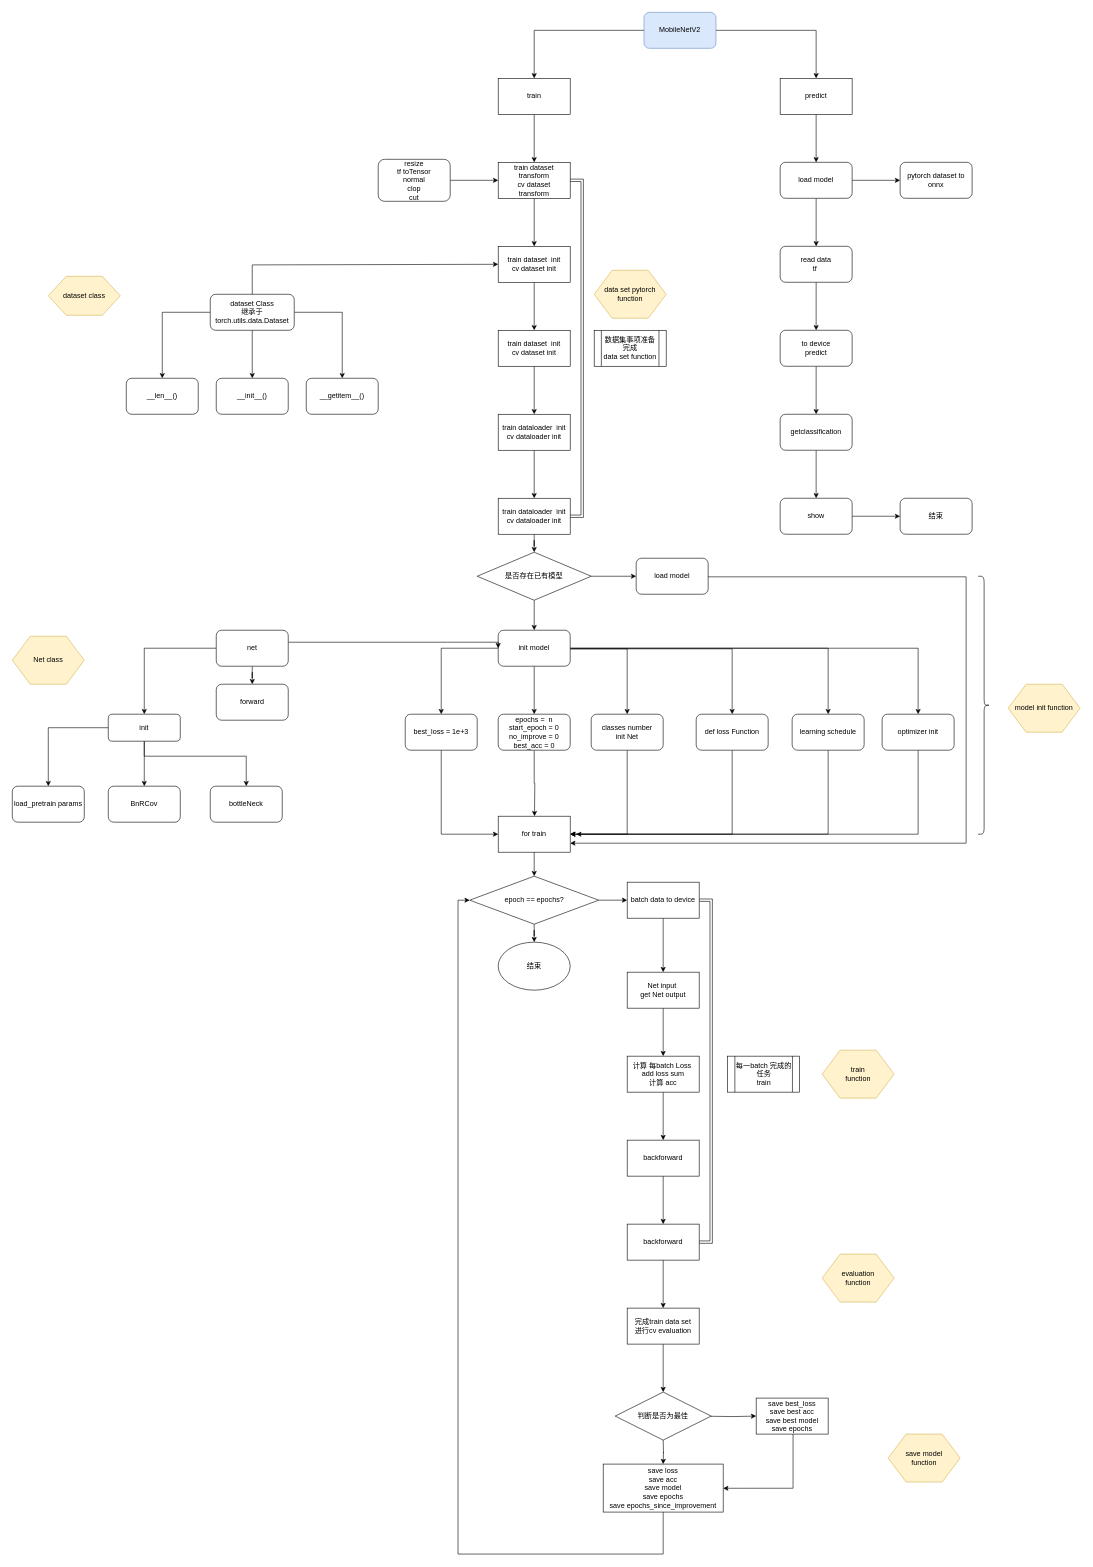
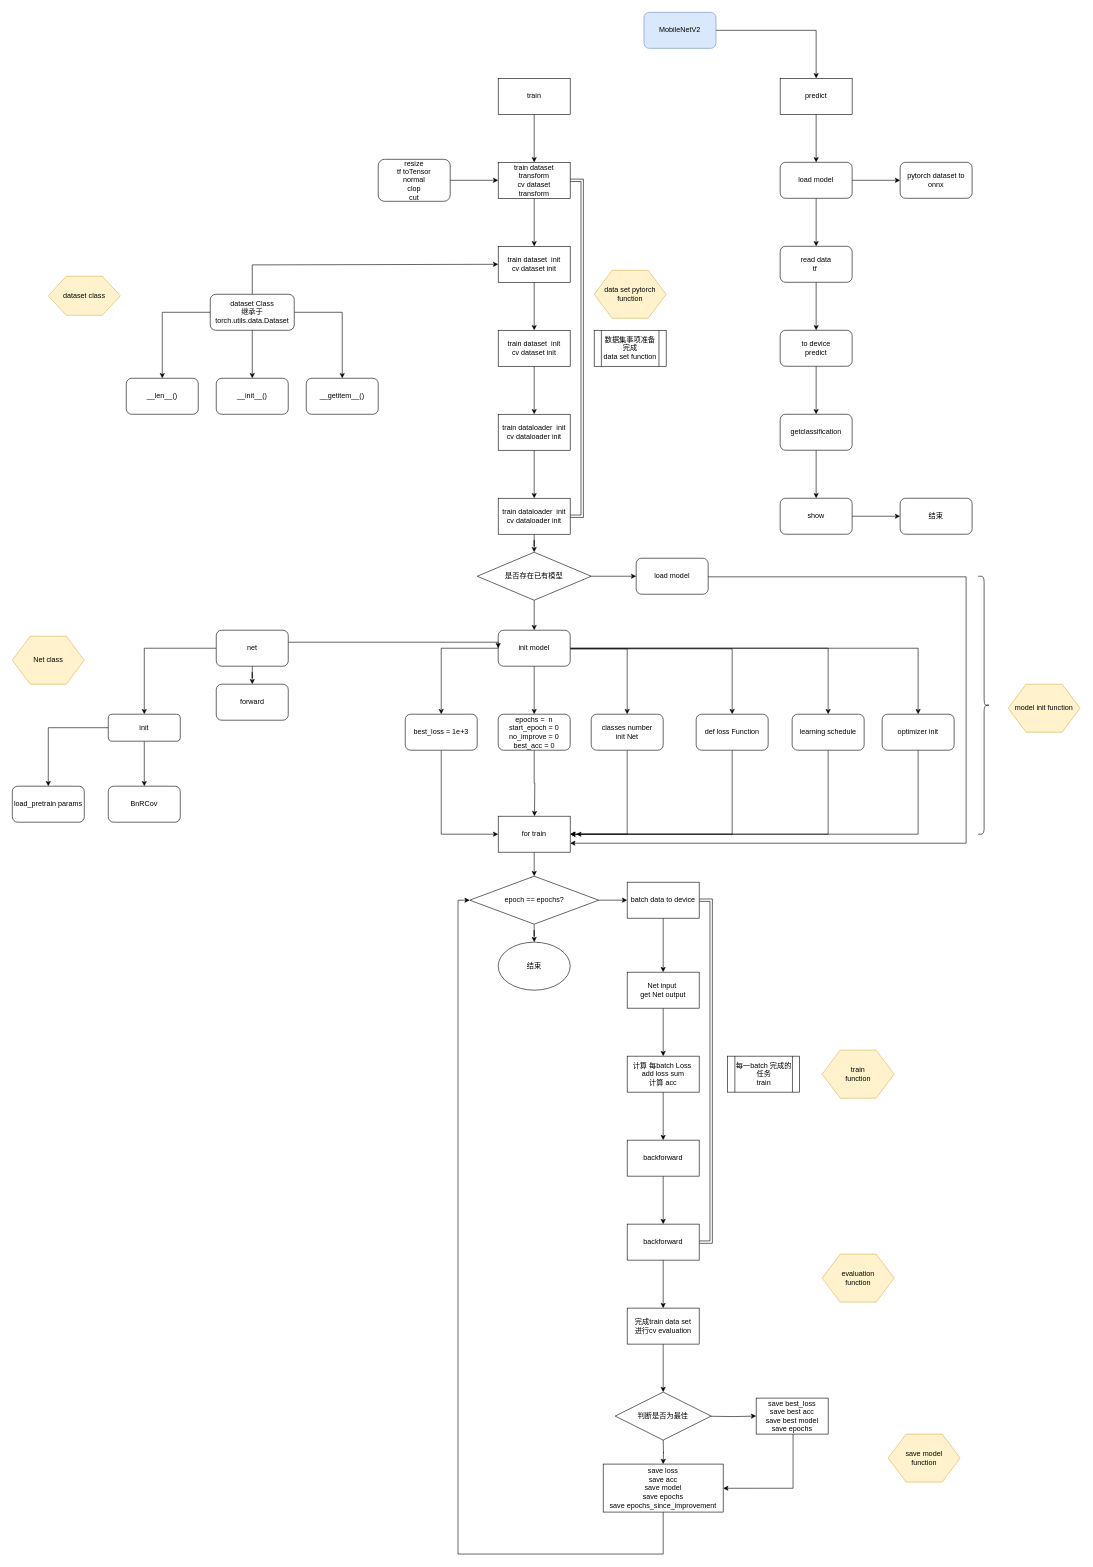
- <mxCell id="2" style="edgeStyle=orthogonalEdgeStyle;rounded=0;orthogonalLoop=1;jettySize=auto;html=1;entryX=0.5;entryY=0;entryDx=0;entryDy=0;" parent="1" source="4" target="6" edge="1"><mxGeometry relative="1" as="geometry"><mxPoint x="1133" y="110" as="targetPoint" /></mxGeometry></mxCell>
- <mxCell id="102" style="edgeStyle=orthogonalEdgeStyle;rounded=0;orthogonalLoop=1;jettySize=auto;html=1;entryX=0.5;entryY=0;entryDx=0;entryDy=0;" parent="1" source="103" target="106" edge="1"><mxGeometry relative="1" as="geometry"><Array as="points"><mxPoint x="240" y="1260" /><mxPoint x="410" y="1260" /></Array></mxGeometry></mxCell>
- <mxCell id="106" value="bottleNeck" style="rounded=1;whiteSpace=wrap;html=1;" parent="1" vertex="1"><mxGeometry x="350" y="1310" width="120" height="60" as="geometry" /></mxCell>
